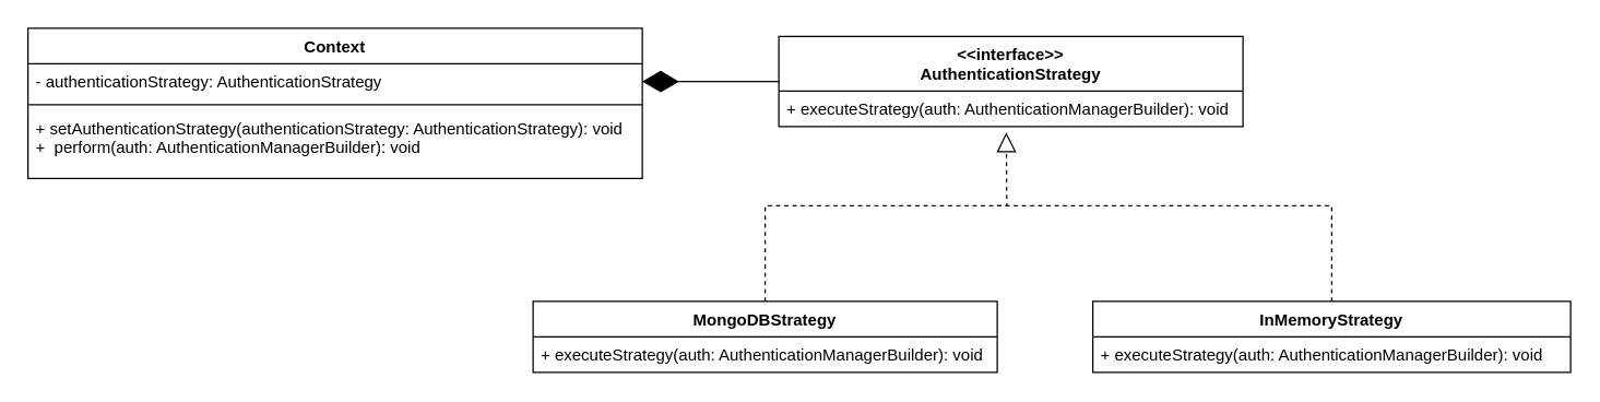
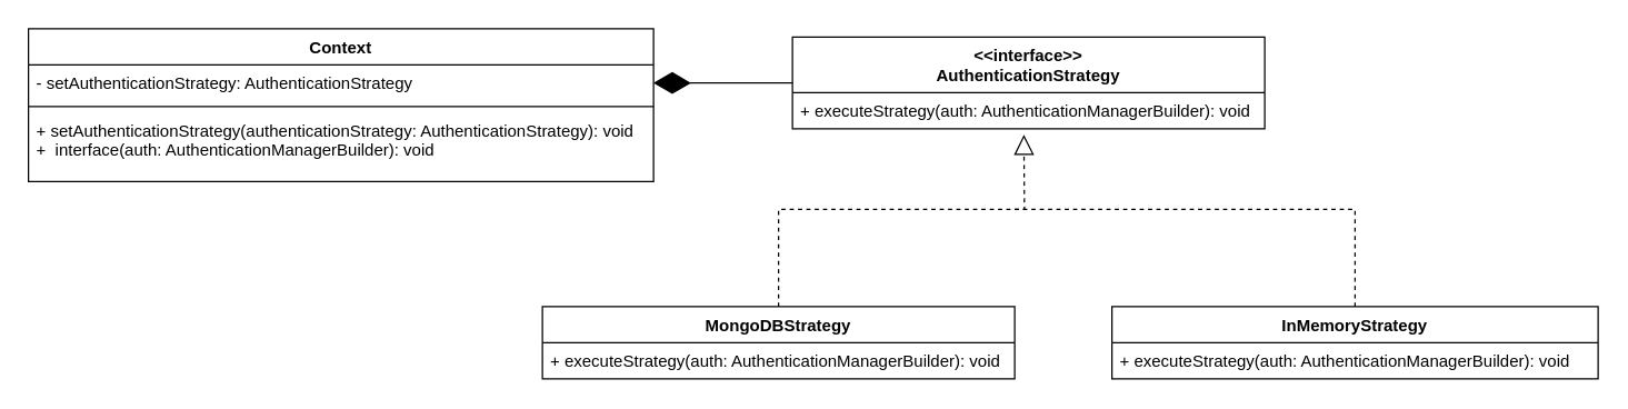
- <mxCell id="7" value="- authenticationStrategy: AuthenticationStrategy" style="text;strokeColor=none;fillColor=none;align=left;verticalAlign=top;spacingLeft=4;spacingRight=4;overflow=hidden;rotatable=0;points=[[0,0.5],[1,0.5]];portConstraint=eastwest;" vertex="1" parent="6"><mxGeometry y="26" width="450" height="26" as="geometry" /></mxCell>
+ <mxCell id="7" value="- setAuthenticationStrategy: AuthenticationStrategy" style="text;strokeColor=none;fillColor=none;align=left;verticalAlign=top;spacingLeft=4;spacingRight=4;overflow=hidden;rotatable=0;points=[[0,0.5],[1,0.5]];portConstraint=eastwest;" vertex="1" parent="6"><mxGeometry y="26" width="450" height="26" as="geometry" /></mxCell>
- <mxCell id="9" value="+ setAuthenticationStrategy(authenticationStrategy: AuthenticationStrategy): void&#10;+  perform(auth: AuthenticationManagerBuilder): void" style="text;strokeColor=none;fillColor=none;align=left;verticalAlign=top;spacingLeft=4;spacingRight=4;overflow=hidden;rotatable=0;points=[[0,0.5],[1,0.5]];portConstraint=eastwest;" vertex="1" parent="6"><mxGeometry y="60" width="450" height="50" as="geometry" /></mxCell>
+ <mxCell id="9" value="+ setAuthenticationStrategy(authenticationStrategy: AuthenticationStrategy): void&#10;+  interface(auth: AuthenticationManagerBuilder): void" style="text;strokeColor=none;fillColor=none;align=left;verticalAlign=top;spacingLeft=4;spacingRight=4;overflow=hidden;rotatable=0;points=[[0,0.5],[1,0.5]];portConstraint=eastwest;" vertex="1" parent="6"><mxGeometry y="60" width="450" height="50" as="geometry" /></mxCell>
